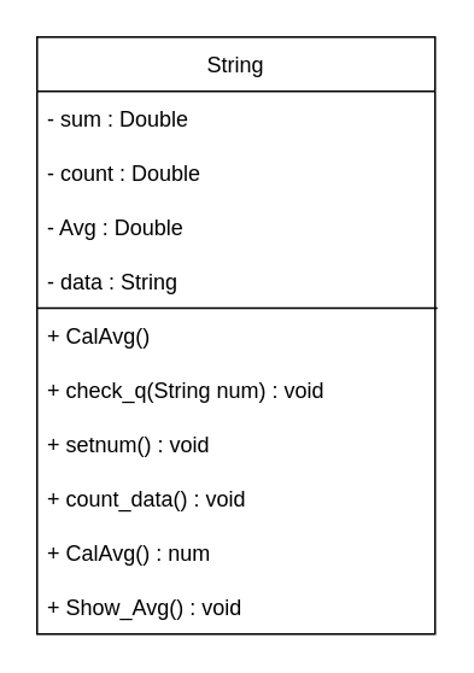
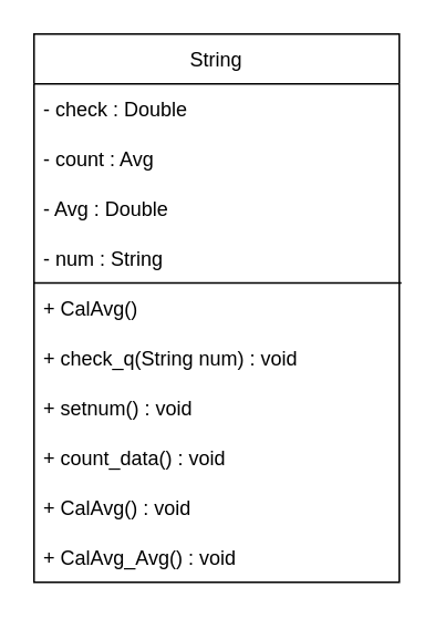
- <mxCell id="3" value="- sum : Double" style="text;strokeColor=none;fillColor=none;align=left;verticalAlign=middle;spacingLeft=4;spacingRight=4;overflow=hidden;points=[[0,0.5],[1,0.5]];portConstraint=eastwest;rotatable=0;" parent="2" vertex="1"><mxGeometry y="30" width="220" height="30" as="geometry" /></mxCell>
+ <mxCell id="3" value="- check : Double" style="text;strokeColor=none;fillColor=none;align=left;verticalAlign=middle;spacingLeft=4;spacingRight=4;overflow=hidden;points=[[0,0.5],[1,0.5]];portConstraint=eastwest;rotatable=0;" parent="2" vertex="1"><mxGeometry y="30" width="220" height="30" as="geometry" /></mxCell>
- <mxCell id="4" value="- count : Double" style="text;strokeColor=none;fillColor=none;align=left;verticalAlign=middle;spacingLeft=4;spacingRight=4;overflow=hidden;points=[[0,0.5],[1,0.5]];portConstraint=eastwest;rotatable=0;" parent="2" vertex="1"><mxGeometry y="60" width="220" height="30" as="geometry" /></mxCell>
+ <mxCell id="4" value="- count : Avg" style="text;strokeColor=none;fillColor=none;align=left;verticalAlign=middle;spacingLeft=4;spacingRight=4;overflow=hidden;points=[[0,0.5],[1,0.5]];portConstraint=eastwest;rotatable=0;" parent="2" vertex="1"><mxGeometry y="60" width="220" height="30" as="geometry" /></mxCell>
- <mxCell id="6" value="- data : String" style="text;strokeColor=none;fillColor=none;align=left;verticalAlign=middle;spacingLeft=4;spacingRight=4;overflow=hidden;points=[[0,0.5],[1,0.5]];portConstraint=eastwest;rotatable=0;" parent="2" vertex="1"><mxGeometry y="120" width="220" height="30" as="geometry" /></mxCell>
+ <mxCell id="6" value="- num : String" style="text;strokeColor=none;fillColor=none;align=left;verticalAlign=middle;spacingLeft=4;spacingRight=4;overflow=hidden;points=[[0,0.5],[1,0.5]];portConstraint=eastwest;rotatable=0;" parent="2" vertex="1"><mxGeometry y="120" width="220" height="30" as="geometry" /></mxCell>
- <mxCell id="12" value="+ CalAvg() : num" style="text;strokeColor=none;fillColor=none;align=left;verticalAlign=middle;spacingLeft=4;spacingRight=4;overflow=hidden;points=[[0,0.5],[1,0.5]];portConstraint=eastwest;rotatable=0;" parent="2" vertex="1"><mxGeometry y="270" width="220" height="30" as="geometry" /></mxCell>
+ <mxCell id="12" value="+ CalAvg() : void" style="text;strokeColor=none;fillColor=none;align=left;verticalAlign=middle;spacingLeft=4;spacingRight=4;overflow=hidden;points=[[0,0.5],[1,0.5]];portConstraint=eastwest;rotatable=0;" parent="2" vertex="1"><mxGeometry y="270" width="220" height="30" as="geometry" /></mxCell>
- <mxCell id="13" value="+ Show_Avg() : void" style="text;strokeColor=none;fillColor=none;align=left;verticalAlign=middle;spacingLeft=4;spacingRight=4;overflow=hidden;points=[[0,0.5],[1,0.5]];portConstraint=eastwest;rotatable=0;" parent="2" vertex="1"><mxGeometry y="300" width="220" height="30" as="geometry" /></mxCell>
+ <mxCell id="13" value="+ CalAvg_Avg() : void" style="text;strokeColor=none;fillColor=none;align=left;verticalAlign=middle;spacingLeft=4;spacingRight=4;overflow=hidden;points=[[0,0.5],[1,0.5]];portConstraint=eastwest;rotatable=0;" parent="2" vertex="1"><mxGeometry y="300" width="220" height="30" as="geometry" /></mxCell>
